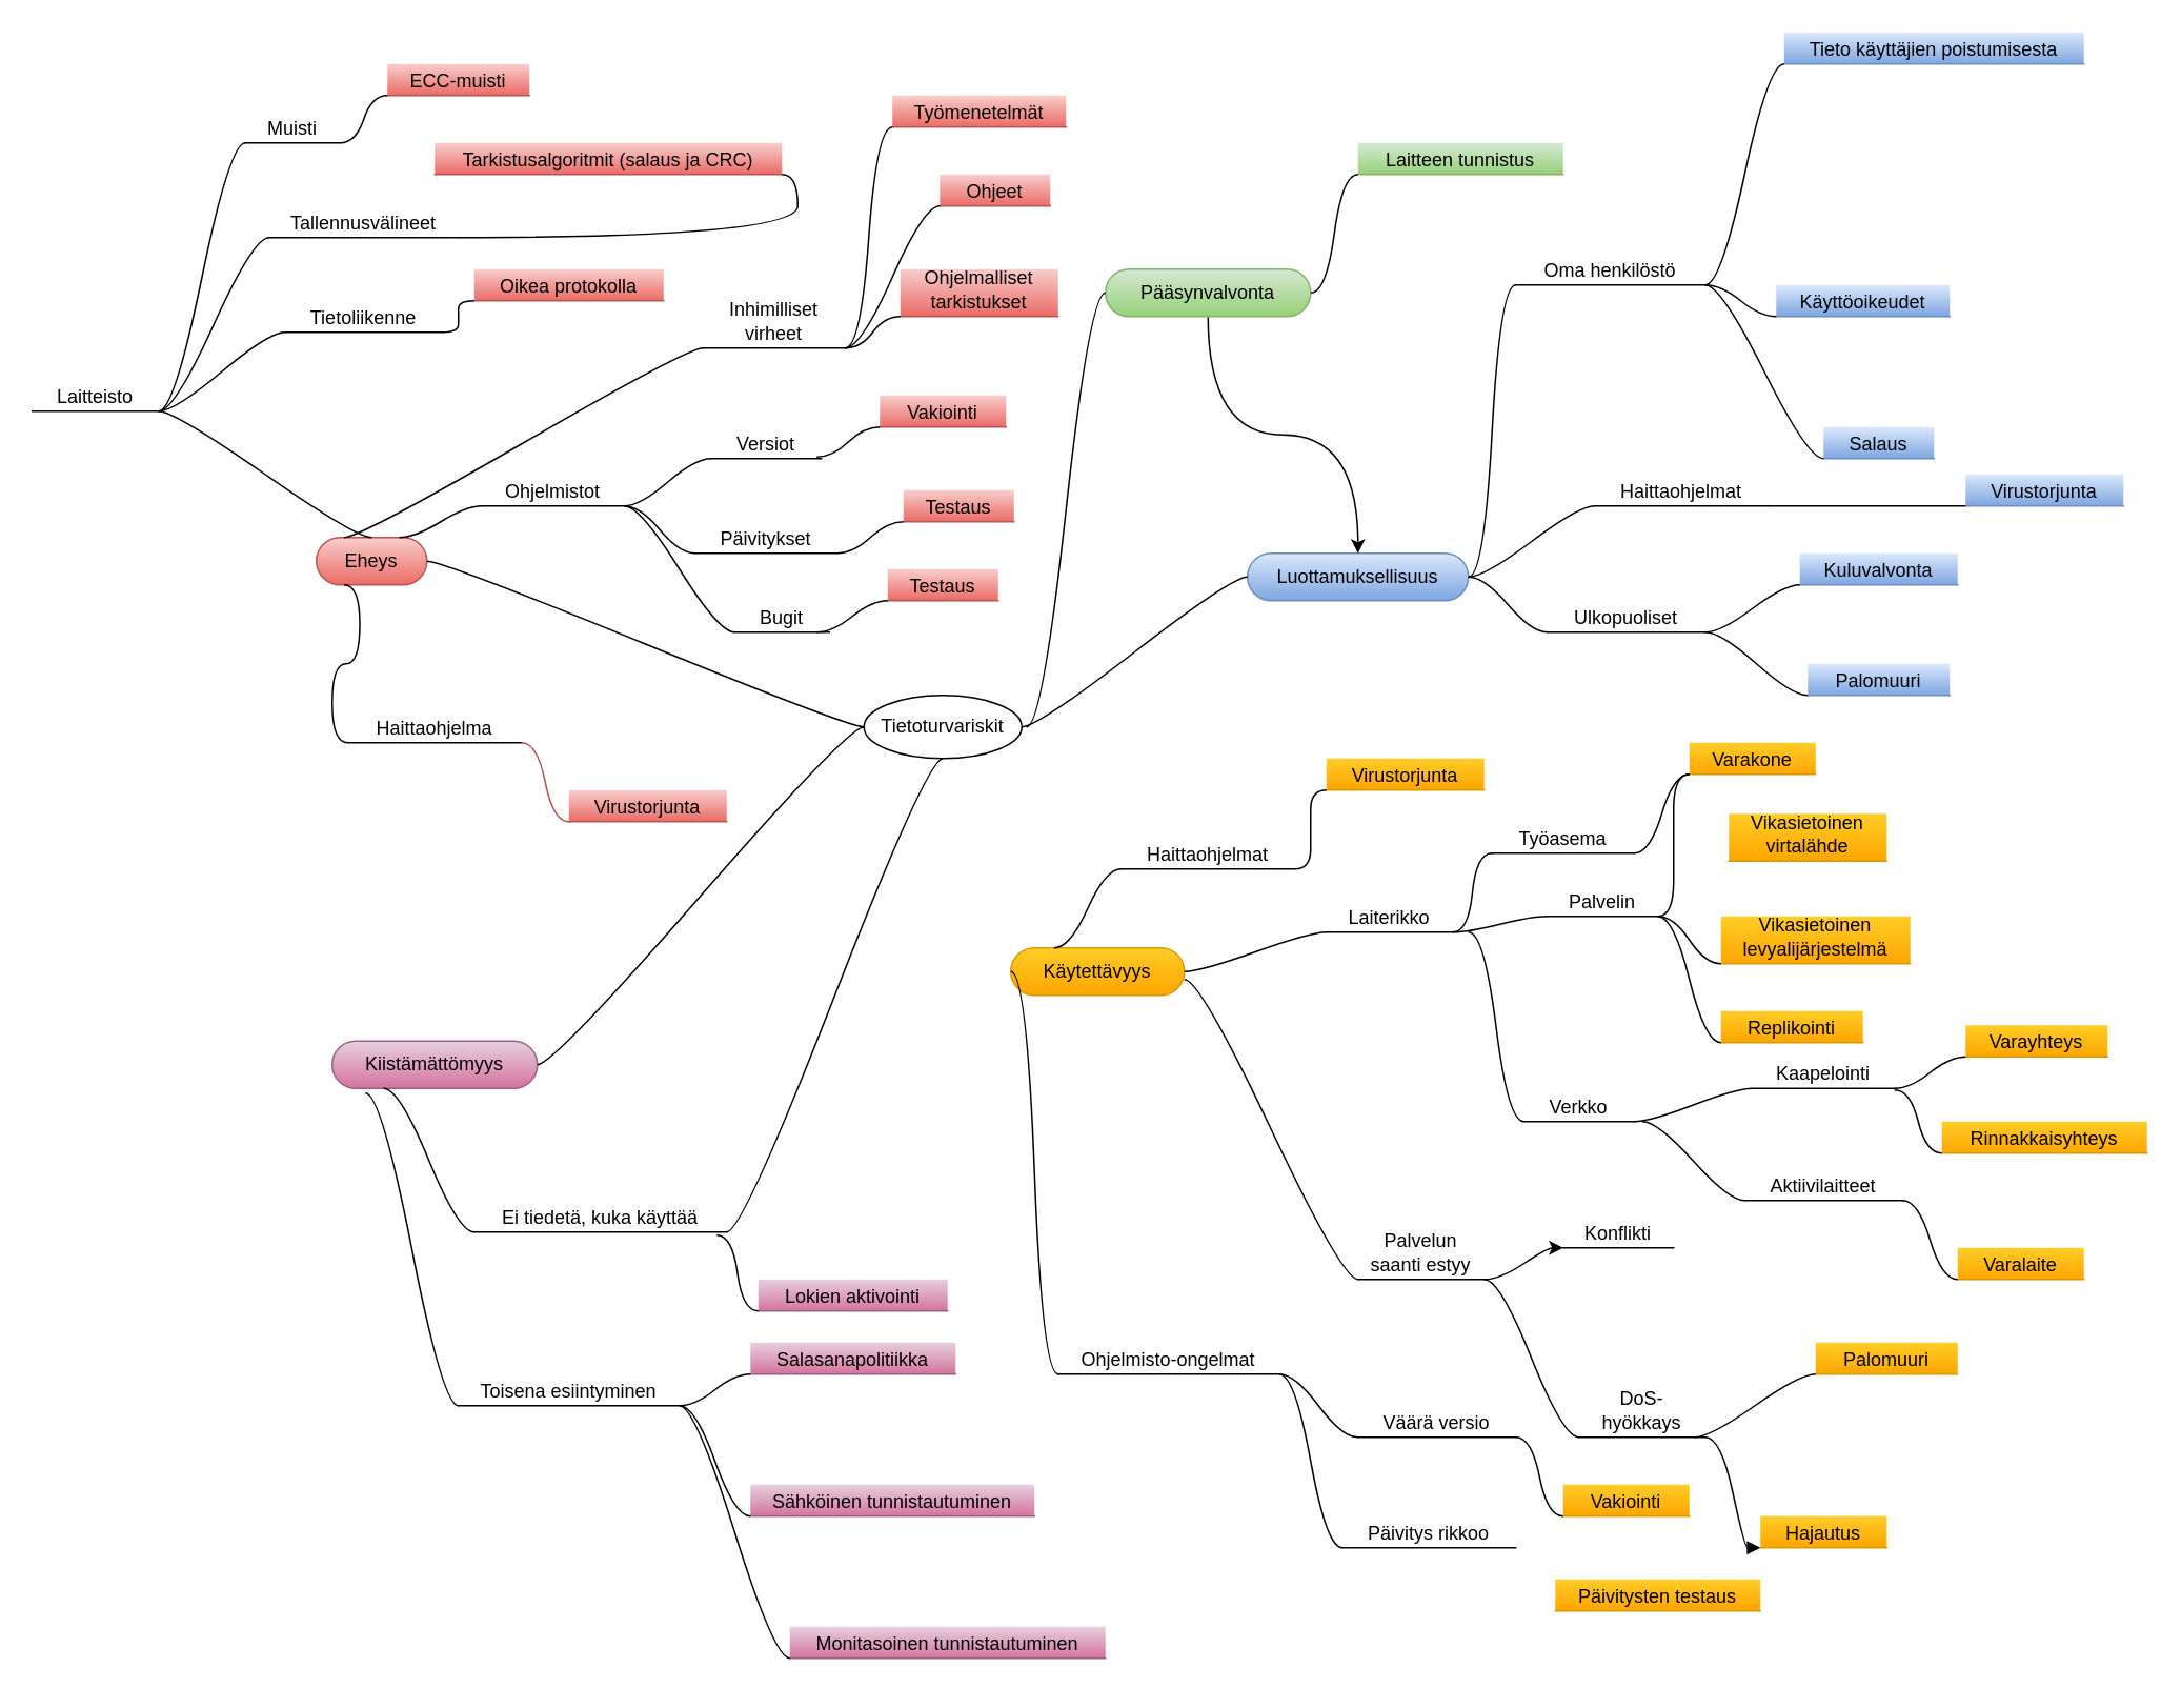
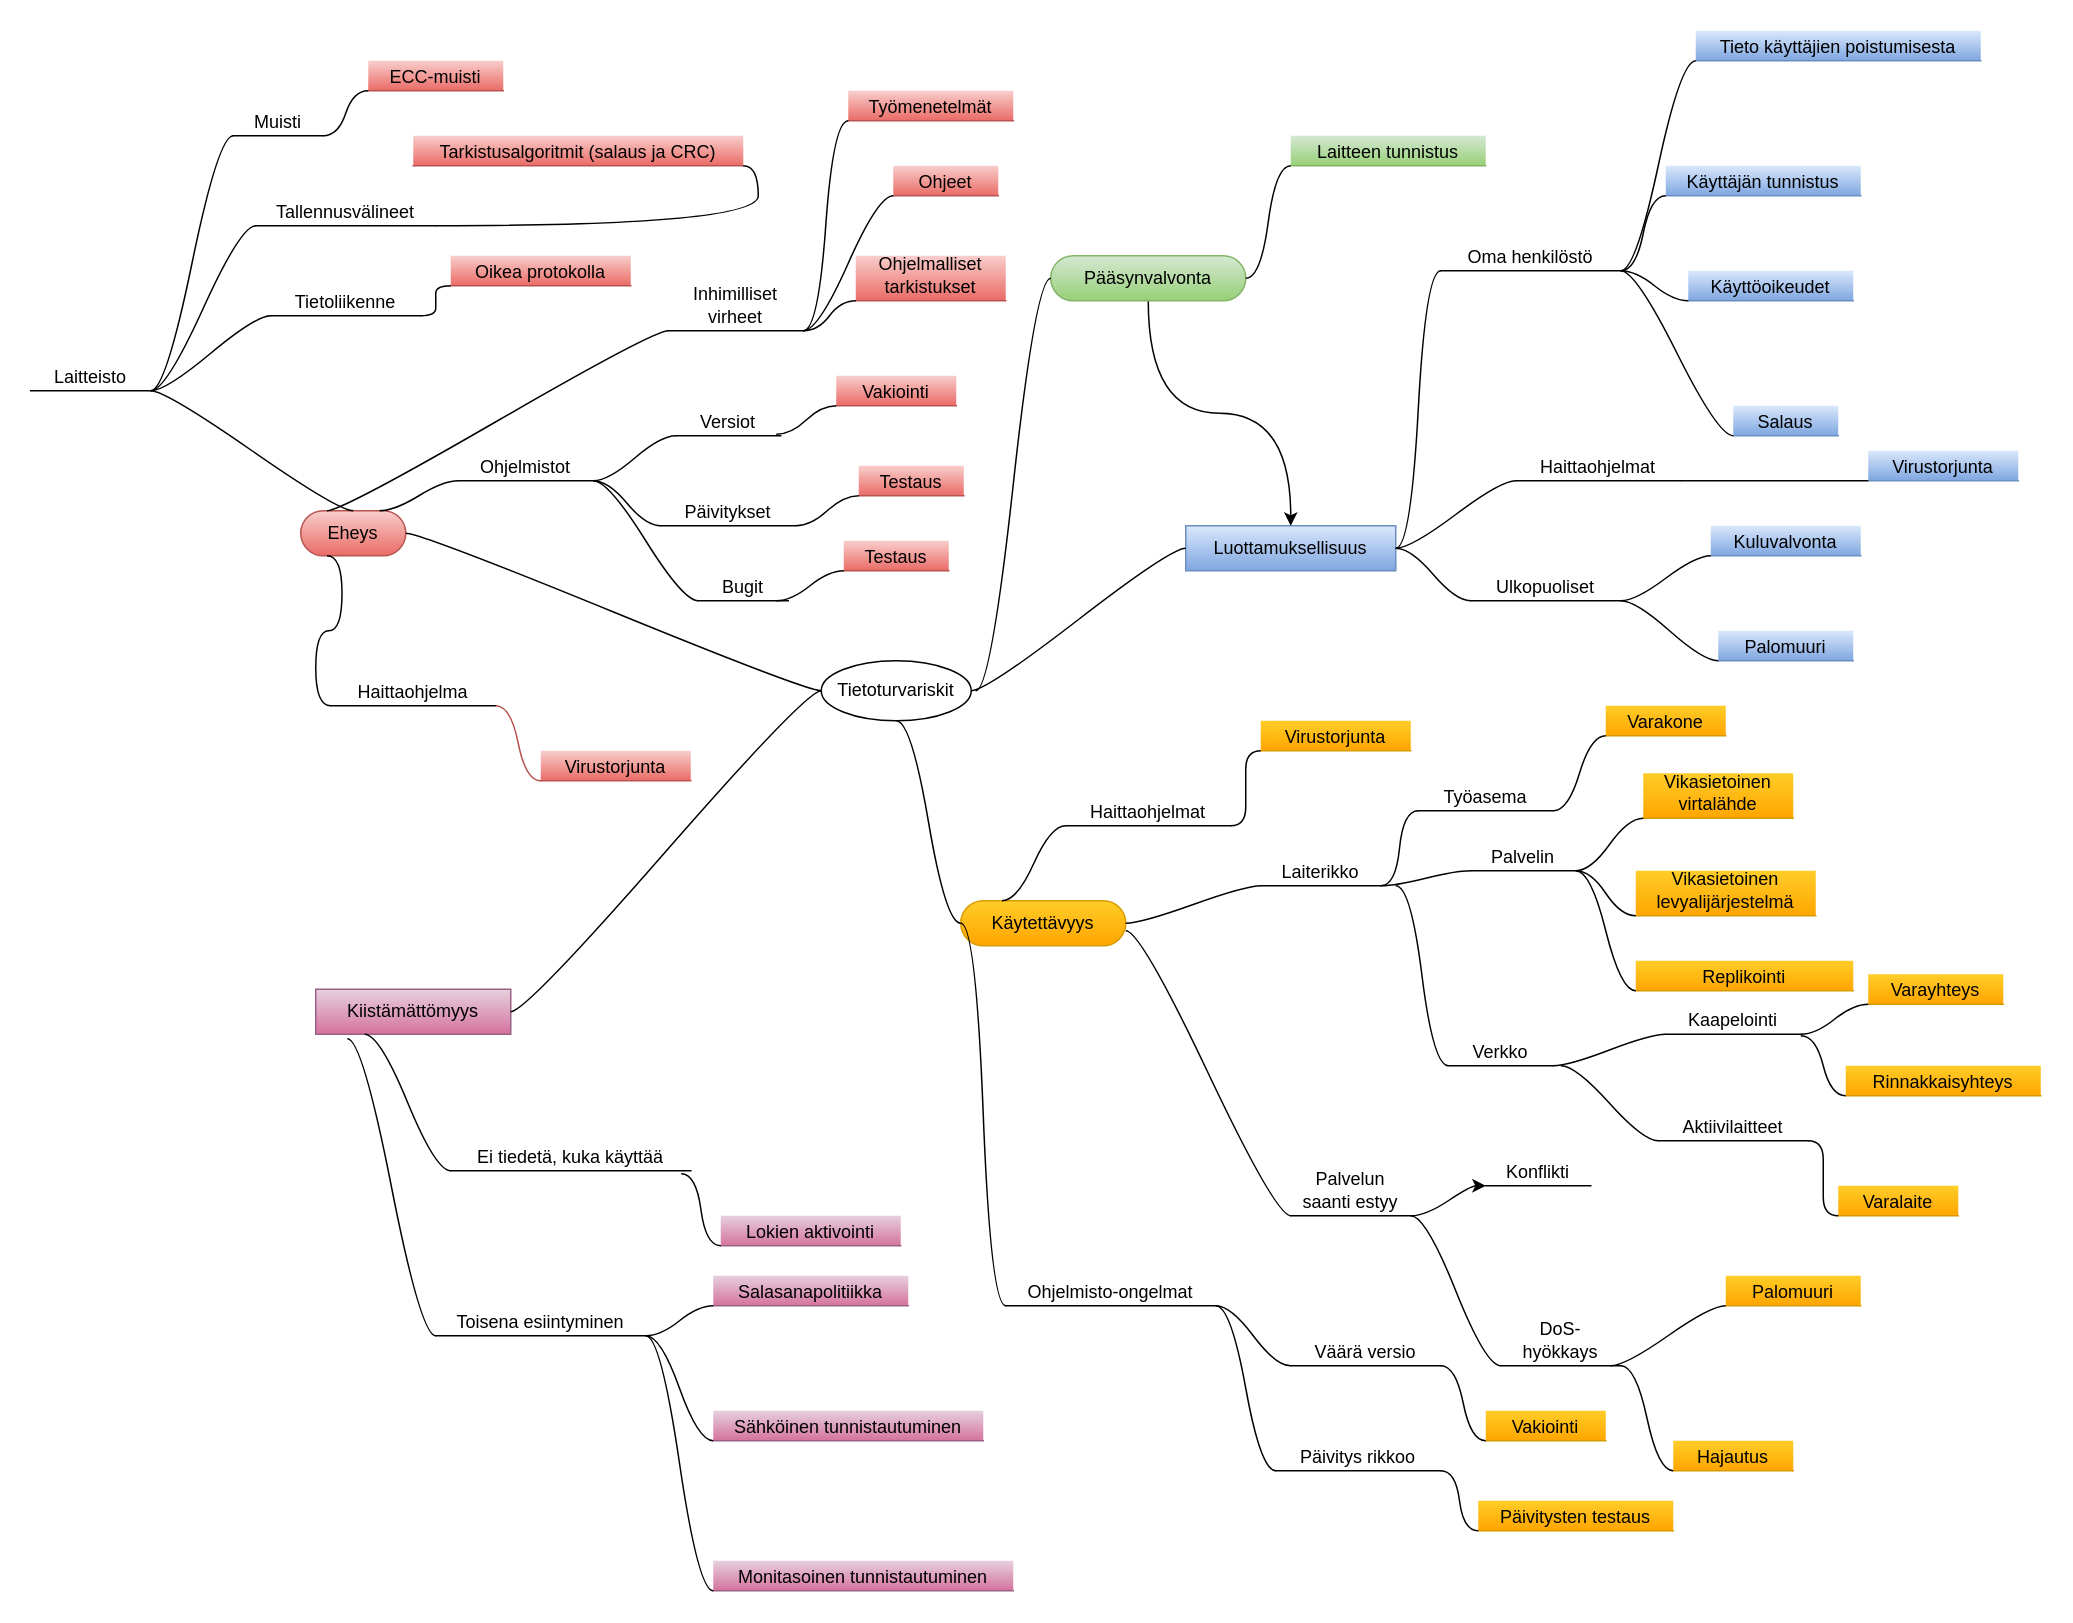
+ <mxCell id="68" value="Käyttäjän tunnistus" style="whiteSpace=wrap;html=1;shape=partialRectangle;top=0;left=0;bottom=1;right=0;points=[[0,1],[1,1]];fillColor=#dae8fc;align=center;verticalAlign=bottom;routingCenterY=0.5;snapToPoint=1;recursiveResize=0;autosize=1;treeFolding=1;treeMoving=1;newEdgeStyle={&quot;edgeStyle&quot;:&quot;entityRelationEdgeStyle&quot;,&quot;startArrow&quot;:&quot;none&quot;,&quot;endArrow&quot;:&quot;none&quot;,&quot;segment&quot;:10,&quot;curved&quot;:1};gradientColor=#7ea6e0;strokeColor=#6c8ebf;" vertex="1" parent="1"><mxGeometry x="1110" y="110" width="130" height="20" as="geometry" /></mxCell>
+ <mxCell id="69" value="" style="edgeStyle=entityRelationEdgeStyle;startArrow=none;endArrow=none;segment=10;curved=1;exitX=1;exitY=1;exitDx=0;exitDy=0;" edge="1" target="68" parent="1" source="64"><mxGeometry relative="1" as="geometry"><mxPoint x="1100" y="290" as="sourcePoint" /></mxGeometry></mxCell>
- <mxCell id="3" value="Luottamuksellisuus" style="whiteSpace=wrap;html=1;rounded=1;arcSize=50;align=center;verticalAlign=middle;strokeWidth=1;autosize=1;spacing=4;treeFolding=1;treeMoving=1;newEdgeStyle={&quot;edgeStyle&quot;:&quot;entityRelationEdgeStyle&quot;,&quot;startArrow&quot;:&quot;none&quot;,&quot;endArrow&quot;:&quot;none&quot;,&quot;segment&quot;:10,&quot;curved&quot;:1};gradientColor=#7ea6e0;fillColor=#dae8fc;strokeColor=#6c8ebf;" vertex="1" parent="1"><mxGeometry x="790" y="350" width="140" height="30" as="geometry" /></mxCell>
+ <mxCell id="3" value="Luottamuksellisuus" style="whiteSpace=wrap;html=1;arcSize=50;align=center;verticalAlign=middle;strokeWidth=1;autosize=1;spacing=4;treeFolding=1;treeMoving=1;newEdgeStyle={&quot;edgeStyle&quot;:&quot;entityRelationEdgeStyle&quot;,&quot;startArrow&quot;:&quot;none&quot;,&quot;endArrow&quot;:&quot;none&quot;,&quot;segment&quot;:10,&quot;curved&quot;:1};gradientColor=#7ea6e0;fillColor=#dae8fc;strokeColor=#6c8ebf;rounded=0;" vertex="1" parent="1"><mxGeometry x="790" y="350" width="140" height="30" as="geometry" /></mxCell>
- <mxCell id="25" value="" style="edgeStyle=entityRelationEdgeStyle;startArrow=none;endArrow=none;segment=10;curved=1;exitX=1;exitY=1;exitDx=0;exitDy=0;" edge="1" target="22" parent="1" source="18"><mxGeometry relative="1" as="geometry"><mxPoint x="1050" y="565" as="sourcePoint" /></mxGeometry></mxCell>
+ <mxCell id="25" value="" style="edgeStyle=entityRelationEdgeStyle;startArrow=none;endArrow=none;segment=10;curved=1;exitX=1;exitY=1;exitDx=0;exitDy=0;" edge="1" target="24" parent="1" source="18"><mxGeometry relative="1" as="geometry"><mxPoint x="1050" y="565" as="sourcePoint" /></mxGeometry></mxCell>
- <mxCell id="6" value="" style="edgeStyle=entityRelationEdgeStyle;startArrow=none;endArrow=none;segment=10;curved=1;exitX=0.5;exitY=1;exitDx=0;exitDy=0;" edge="1" target="126" parent="1" source="2"><mxGeometry relative="1" as="geometry"><mxPoint x="674" y="541" as="sourcePoint" /></mxGeometry></mxCell>
+ <mxCell id="6" value="" style="edgeStyle=entityRelationEdgeStyle;startArrow=none;endArrow=none;segment=10;curved=1;exitX=0.5;exitY=1;exitDx=0;exitDy=0;" edge="1" target="5" parent="1" source="2"><mxGeometry relative="1" as="geometry"><mxPoint x="674" y="541" as="sourcePoint" /></mxGeometry></mxCell>
- <mxCell id="28" value="Replikointi" style="whiteSpace=wrap;html=1;shape=partialRectangle;top=0;left=0;bottom=1;right=0;points=[[0,1],[1,1]];fillColor=#ffcd28;align=center;verticalAlign=bottom;routingCenterY=0.5;snapToPoint=1;recursiveResize=0;autosize=1;treeFolding=1;treeMoving=1;newEdgeStyle={&quot;edgeStyle&quot;:&quot;entityRelationEdgeStyle&quot;,&quot;startArrow&quot;:&quot;none&quot;,&quot;endArrow&quot;:&quot;none&quot;,&quot;segment&quot;:10,&quot;curved&quot;:1};gradientColor=#ffa500;strokeColor=#d79b00;" vertex="1" parent="1"><mxGeometry x="1090" y="640" width="90" height="20" as="geometry" /></mxCell>
+ <mxCell id="28" value="Replikointi" style="whiteSpace=wrap;html=1;shape=partialRectangle;top=0;left=0;bottom=1;right=0;points=[[0,1],[1,1]];fillColor=#ffcd28;align=center;verticalAlign=bottom;routingCenterY=0.5;snapToPoint=1;recursiveResize=0;autosize=1;treeFolding=1;treeMoving=1;newEdgeStyle={&quot;edgeStyle&quot;:&quot;entityRelationEdgeStyle&quot;,&quot;startArrow&quot;:&quot;none&quot;,&quot;endArrow&quot;:&quot;none&quot;,&quot;segment&quot;:10,&quot;curved&quot;:1};gradientColor=#ffa500;strokeColor=#d79b00;" vertex="1" parent="1"><mxGeometry x="1090" y="640" width="145" height="20" as="geometry" /></mxCell>
- <mxCell id="9" value="Kiistämättömyys" style="whiteSpace=wrap;html=1;rounded=1;arcSize=50;align=center;verticalAlign=middle;strokeWidth=1;autosize=1;spacing=4;treeFolding=1;treeMoving=1;newEdgeStyle={&quot;edgeStyle&quot;:&quot;entityRelationEdgeStyle&quot;,&quot;startArrow&quot;:&quot;none&quot;,&quot;endArrow&quot;:&quot;none&quot;,&quot;segment&quot;:10,&quot;curved&quot;:1};gradientColor=#d5739d;fillColor=#e6d0de;strokeColor=#996185;" vertex="1" parent="1"><mxGeometry x="210" y="659" width="130" height="30" as="geometry" /></mxCell>
+ <mxCell id="9" value="Kiistämättömyys" style="whiteSpace=wrap;html=1;arcSize=50;align=center;verticalAlign=middle;strokeWidth=1;autosize=1;spacing=4;treeFolding=1;treeMoving=1;newEdgeStyle={&quot;edgeStyle&quot;:&quot;entityRelationEdgeStyle&quot;,&quot;startArrow&quot;:&quot;none&quot;,&quot;endArrow&quot;:&quot;none&quot;,&quot;segment&quot;:10,&quot;curved&quot;:1};gradientColor=#d5739d;fillColor=#e6d0de;strokeColor=#996185;rounded=0;" vertex="1" parent="1"><mxGeometry x="210" y="659" width="130" height="30" as="geometry" /></mxCell>
- <mxCell id="38" value="Varalaite" style="whiteSpace=wrap;html=1;shape=partialRectangle;top=0;left=0;bottom=1;right=0;points=[[0,1],[1,1]];fillColor=#ffcd28;align=center;verticalAlign=bottom;routingCenterY=0.5;snapToPoint=1;recursiveResize=0;autosize=1;treeFolding=1;treeMoving=1;newEdgeStyle={&quot;edgeStyle&quot;:&quot;entityRelationEdgeStyle&quot;,&quot;startArrow&quot;:&quot;none&quot;,&quot;endArrow&quot;:&quot;none&quot;,&quot;segment&quot;:10,&quot;curved&quot;:1};gradientColor=#ffa500;strokeColor=#d79b00;" vertex="1" parent="1"><mxGeometry x="1240" y="790" width="80" height="20" as="geometry" /></mxCell>
+ <mxCell id="38" value="Varalaite" style="whiteSpace=wrap;html=1;shape=partialRectangle;top=0;left=0;bottom=1;right=0;points=[[0,1],[1,1]];fillColor=#ffcd28;align=center;verticalAlign=bottom;routingCenterY=0.5;snapToPoint=1;recursiveResize=0;autosize=1;treeFolding=1;treeMoving=1;newEdgeStyle={&quot;edgeStyle&quot;:&quot;entityRelationEdgeStyle&quot;,&quot;startArrow&quot;:&quot;none&quot;,&quot;endArrow&quot;:&quot;none&quot;,&quot;segment&quot;:10,&quot;curved&quot;:1};gradientColor=#ffa500;strokeColor=#d79b00;" vertex="1" parent="1"><mxGeometry x="1225" y="790" width="80" height="20" as="geometry" /></mxCell>
- <mxCell id="49" value="" style="edgeStyle=entityRelationEdgeStyle;startArrow=none;endArrow=block;segment=10;curved=1;" edge="1" target="48" parent="1" source="42"><mxGeometry relative="1" as="geometry"><mxPoint x="1285" y="1010" as="sourcePoint" /></mxGeometry></mxCell>
+ <mxCell id="49" value="" style="edgeStyle=entityRelationEdgeStyle;startArrow=none;endArrow=none;segment=10;curved=1;" edge="1" target="48" parent="1" source="42"><mxGeometry relative="1" as="geometry"><mxPoint x="1285" y="1010" as="sourcePoint" /></mxGeometry></mxCell>
+ <mxCell id="59" value="" style="edgeStyle=entityRelationEdgeStyle;startArrow=none;endArrow=none;segment=10;curved=1;exitX=1;exitY=1;exitDx=0;exitDy=0;" edge="1" target="58" parent="1" source="54"><mxGeometry relative="1" as="geometry"><mxPoint x="950" y="1040" as="sourcePoint" /></mxGeometry></mxCell>
- <mxCell id="136" value="Monitasoinen tunnistautuminen" style="whiteSpace=wrap;html=1;shape=partialRectangle;top=0;left=0;bottom=1;right=0;points=[[0,1],[1,1]];fillColor=#e6d0de;align=center;verticalAlign=bottom;routingCenterY=0.5;snapToPoint=1;recursiveResize=0;autosize=1;treeFolding=1;treeMoving=1;newEdgeStyle={&quot;edgeStyle&quot;:&quot;entityRelationEdgeStyle&quot;,&quot;startArrow&quot;:&quot;none&quot;,&quot;endArrow&quot;:&quot;none&quot;,&quot;segment&quot;:10,&quot;curved&quot;:1};gradientColor=#d5739d;strokeColor=#996185;" vertex="1" parent="1"><mxGeometry x="500" y="1030" width="200" height="20" as="geometry" /></mxCell>
+ <mxCell id="136" value="Monitasoinen tunnistautuminen" style="whiteSpace=wrap;html=1;shape=partialRectangle;top=0;left=0;bottom=1;right=0;points=[[0,1],[1,1]];fillColor=#e6d0de;align=center;verticalAlign=bottom;routingCenterY=0.5;snapToPoint=1;recursiveResize=0;autosize=1;treeFolding=1;treeMoving=1;newEdgeStyle={&quot;edgeStyle&quot;:&quot;entityRelationEdgeStyle&quot;,&quot;startArrow&quot;:&quot;none&quot;,&quot;endArrow&quot;:&quot;none&quot;,&quot;segment&quot;:10,&quot;curved&quot;:1};gradientColor=#d5739d;strokeColor=#996185;" vertex="1" parent="1"><mxGeometry x="475" y="1040" width="200" height="20" as="geometry" /></mxCell>
